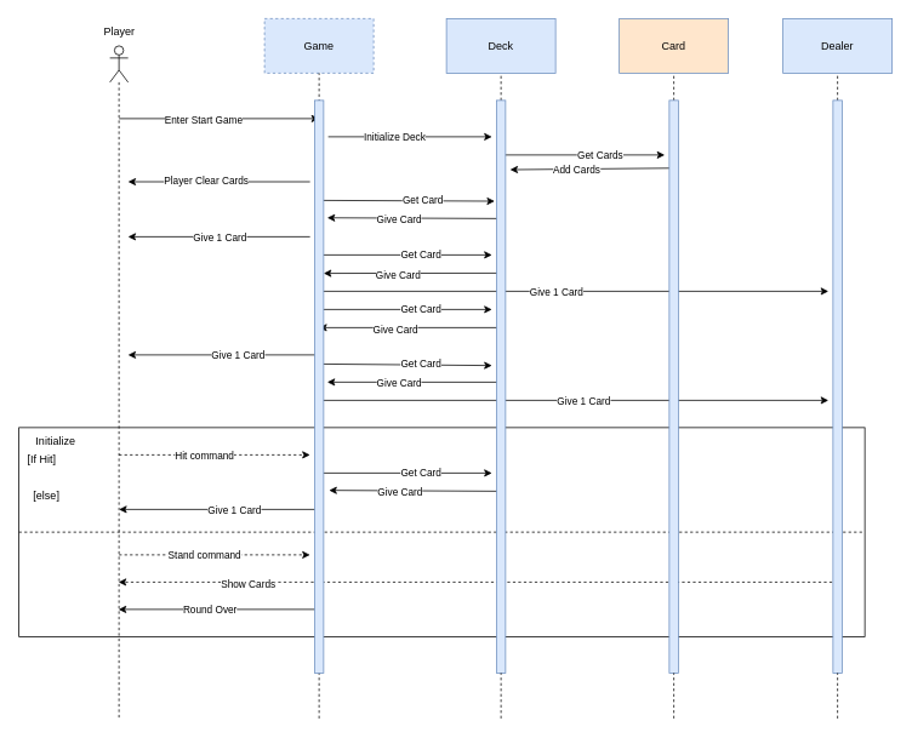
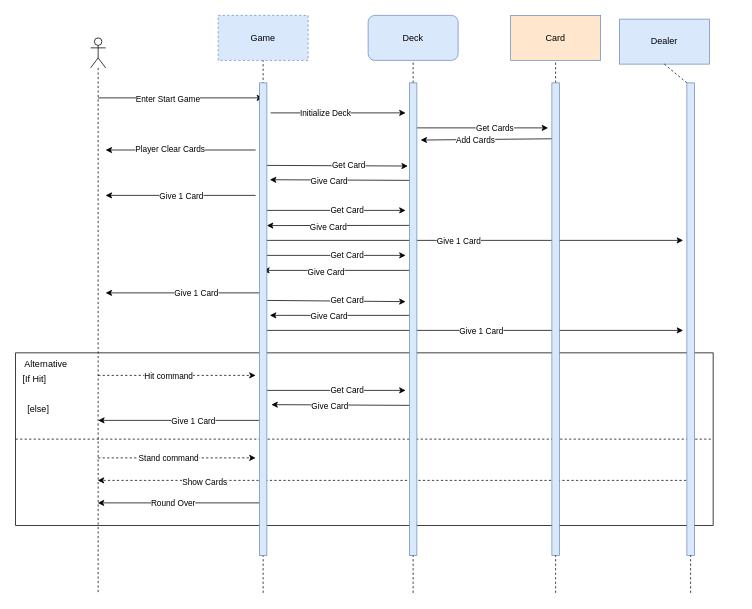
- <mxCell id="21" value="Player" style="text;html=1;align=center;verticalAlign=middle;resizable=0;points=[];autosize=1;strokeColor=none;fillColor=none;" parent="1" vertex="1"><mxGeometry x="100" y="20" width="60" height="30" as="geometry" /></mxCell>
- <mxCell id="40" value="Deck" style="whiteSpace=wrap;html=1;rounded=0;fillColor=#dae8fc;strokeColor=#6c8ebf;" vertex="1" parent="1"><mxGeometry x="490" y="20" width="120" height="60" as="geometry" /></mxCell>
+ <mxCell id="40" value="Deck" style="whiteSpace=wrap;html=1;fillColor=#dae8fc;strokeColor=#6c8ebf;rounded=1;" vertex="1" parent="1"><mxGeometry x="490" y="20" width="120" height="60" as="geometry" /></mxCell>
- <mxCell id="23" value="Dealer" style="whiteSpace=wrap;html=1;rounded=0;fillColor=#dae8fc;strokeColor=#6c8ebf;" vertex="1" parent="1"><mxGeometry x="860" y="20" width="120" height="60" as="geometry" /></mxCell>
+ <mxCell id="23" value="Dealer" style="whiteSpace=wrap;html=1;rounded=0;fillColor=#dae8fc;strokeColor=#6c8ebf;" vertex="1" parent="1"><mxGeometry x="825" y="25" width="120" height="60" as="geometry" /></mxCell>
- <mxCell id="4" value="Initialize" style="text;html=1;align=center;verticalAlign=middle;resizable=0;points=[];autosize=1;strokeColor=none;fillColor=none;" vertex="1" parent="2"><mxGeometry width="80" height="30" as="geometry" /></mxCell>
+ <mxCell id="4" value="Alternative" style="text;html=1;align=center;verticalAlign=middle;resizable=0;points=[];autosize=1;strokeColor=none;fillColor=none;" vertex="1" parent="2"><mxGeometry width="80" height="30" as="geometry" /></mxCell>
